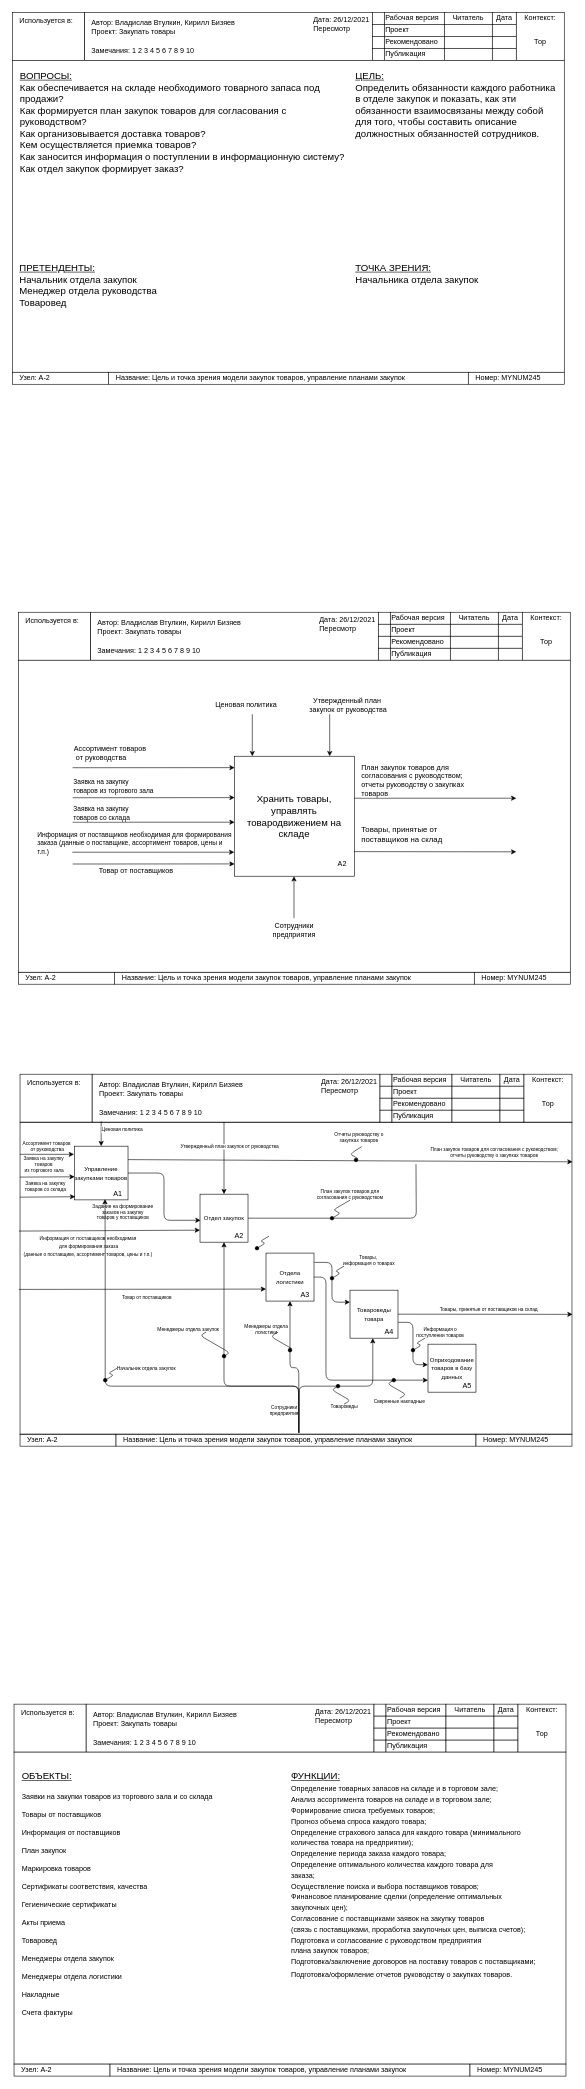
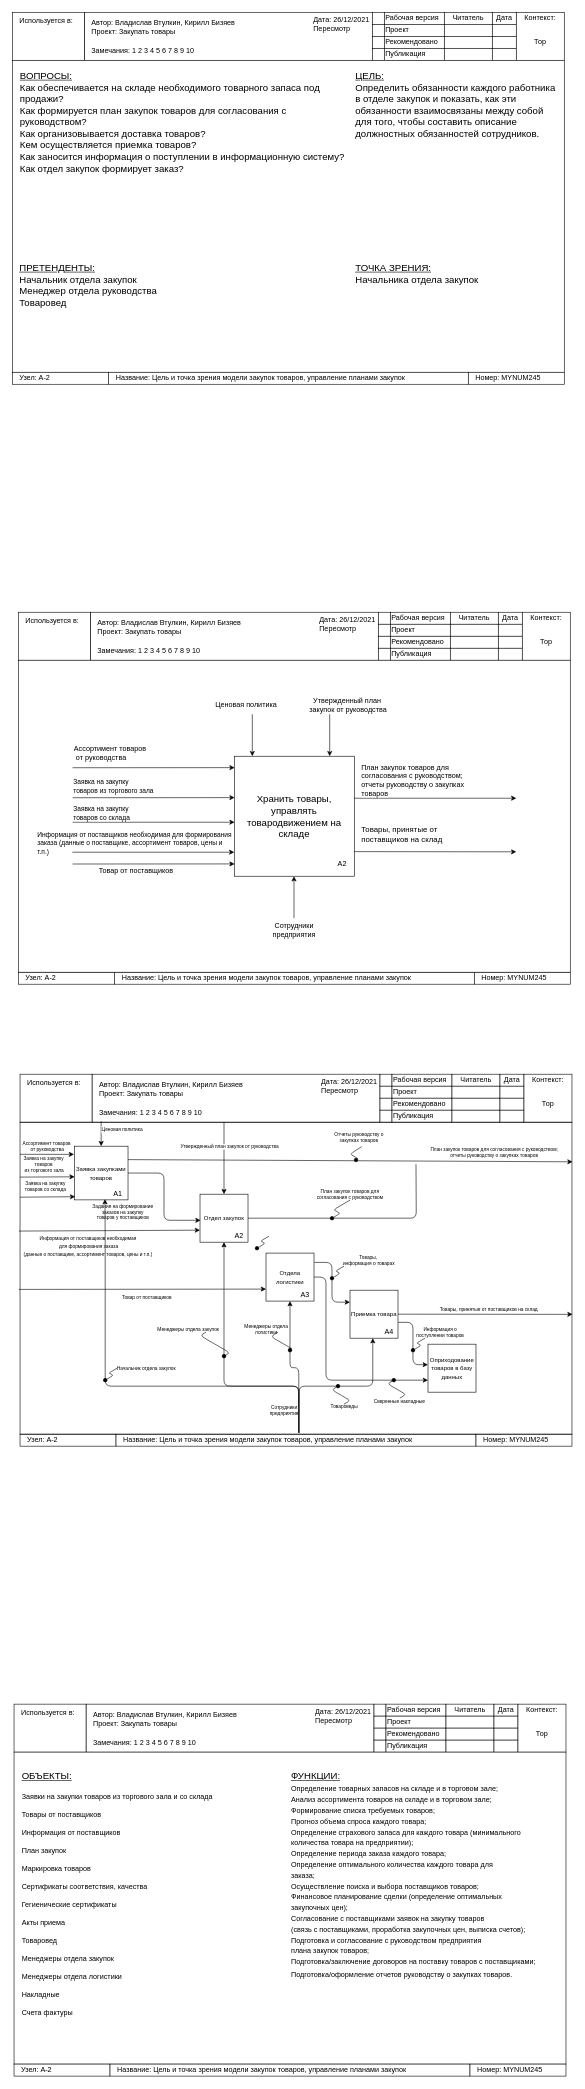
- <mxCell id="156" value="&lt;div&gt;&lt;span style=&quot;font-size: 10px&quot;&gt;Управление закупками товаров&lt;/span&gt;&lt;/div&gt;" style="whiteSpace=wrap;html=1;aspect=fixed;align=center;" parent="155" vertex="1"><mxGeometry width="89.5" height="89.5" as="geometry" /></mxCell>
+ <mxCell id="156" value="&lt;div&gt;&lt;span style=&quot;font-size: 10px&quot;&gt;Заявка закупками товаров&lt;/span&gt;&lt;/div&gt;" style="whiteSpace=wrap;html=1;aspect=fixed;align=center;" parent="155" vertex="1"><mxGeometry width="89.5" height="89.5" as="geometry" /></mxCell>
- <mxCell id="165" value="&lt;font style=&quot;font-size: 10px&quot;&gt;Товароведы товара&lt;/font&gt;" style="whiteSpace=wrap;html=1;aspect=fixed;" parent="164" vertex="1"><mxGeometry width="80" height="80" as="geometry" /></mxCell>
+ <mxCell id="165" value="&lt;font style=&quot;font-size: 10px&quot;&gt;Приемка товара&lt;/font&gt;" style="whiteSpace=wrap;html=1;aspect=fixed;" parent="164" vertex="1"><mxGeometry width="80" height="80" as="geometry" /></mxCell>
- <mxCell id="169" value="A5" style="text;html=1;strokeColor=none;fillColor=none;align=center;verticalAlign=middle;whiteSpace=wrap;rounded=0;" parent="167" vertex="1"><mxGeometry x="50" y="60" width="30" height="20" as="geometry" /></mxCell>
